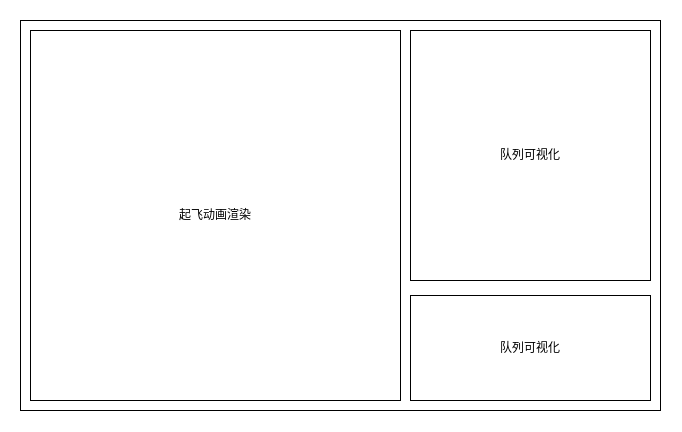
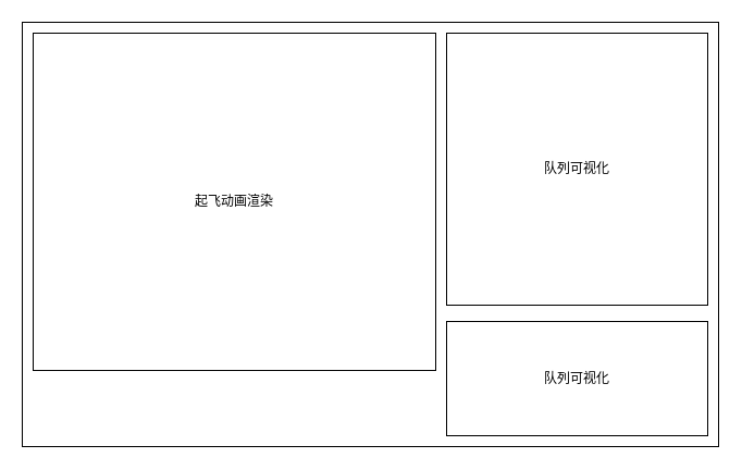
- <mxCell id="3" value="起飞动画渲染" style="whiteSpace=wrap;html=1;aspect=fixed;" vertex="1" parent="1"><mxGeometry x="30" y="30" width="370" height="370" as="geometry" /></mxCell>
+ <mxCell id="3" value="起飞动画渲染" style="whiteSpace=wrap;html=1;aspect=fixed;" vertex="1" parent="1"><mxGeometry x="30" y="30" width="370" height="310" as="geometry" /></mxCell>
